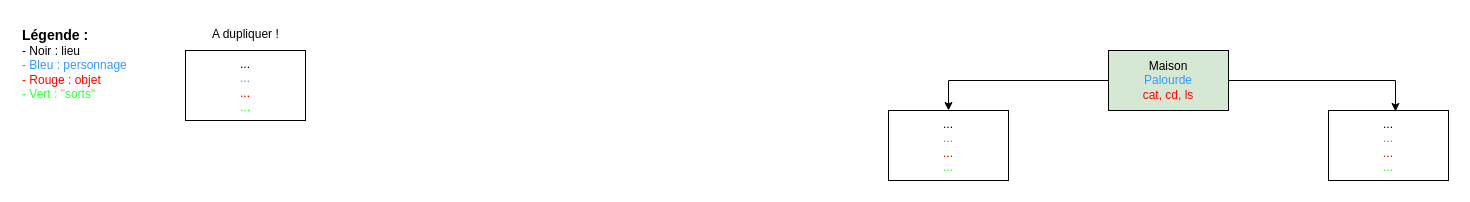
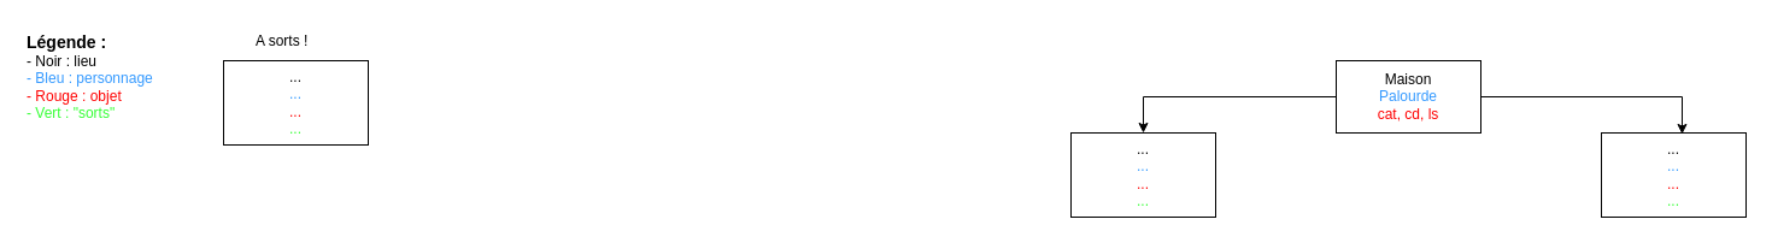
- <mxCell id="9" value="A dupliquer !" style="text;html=1;whiteSpace=wrap;overflow=hidden;rounded=0;" vertex="1" parent="1"><mxGeometry x="210" y="20" width="70" height="30" as="geometry" /></mxCell>
+ <mxCell id="9" value="A sorts !" style="text;html=1;whiteSpace=wrap;overflow=hidden;rounded=0;" vertex="1" parent="1"><mxGeometry x="210" y="20" width="70" height="30" as="geometry" /></mxCell>
- <mxCell id="3" value="&lt;div&gt;Maison&lt;/div&gt;&lt;div&gt;&lt;font color=&quot;#3399ff&quot;&gt;Palourde&lt;/font&gt;&lt;/div&gt;&lt;div&gt;&lt;font color=&quot;#ff0000&quot;&gt;cat, cd, ls&lt;/font&gt;&lt;br&gt;&lt;/div&gt;" style="rounded=0;whiteSpace=wrap;html=1;fillColor=#d5e8d4;" vertex="1" parent="1"><mxGeometry x="1108" y="50" width="120" height="60" as="geometry" /></mxCell>
+ <mxCell id="3" value="&lt;div&gt;Maison&lt;/div&gt;&lt;div&gt;&lt;font color=&quot;#3399ff&quot;&gt;Palourde&lt;/font&gt;&lt;/div&gt;&lt;div&gt;&lt;font color=&quot;#ff0000&quot;&gt;cat, cd, ls&lt;/font&gt;&lt;br&gt;&lt;/div&gt;" style="rounded=0;whiteSpace=wrap;html=1;" vertex="1" parent="1"><mxGeometry x="1108" y="50" width="120" height="60" as="geometry" /></mxCell>
